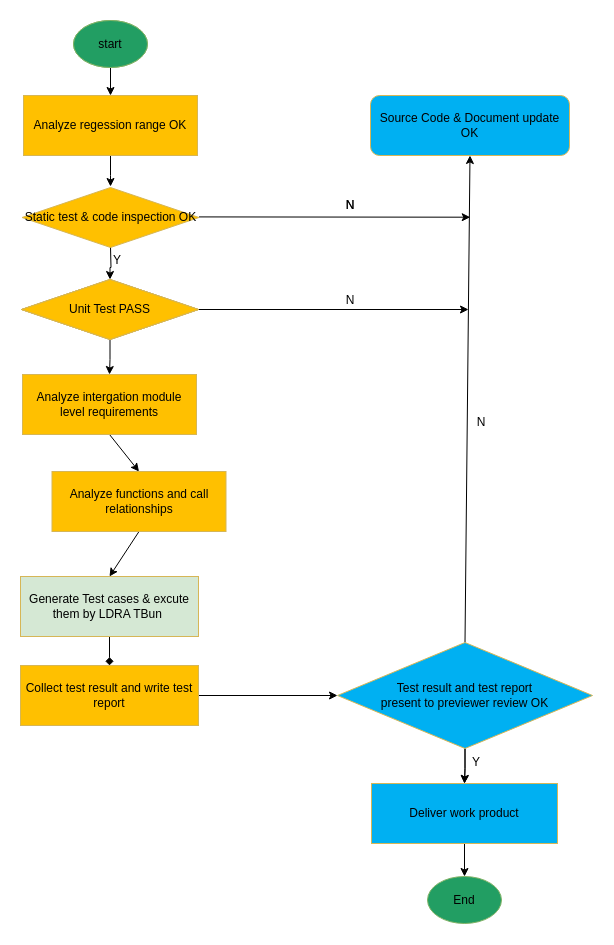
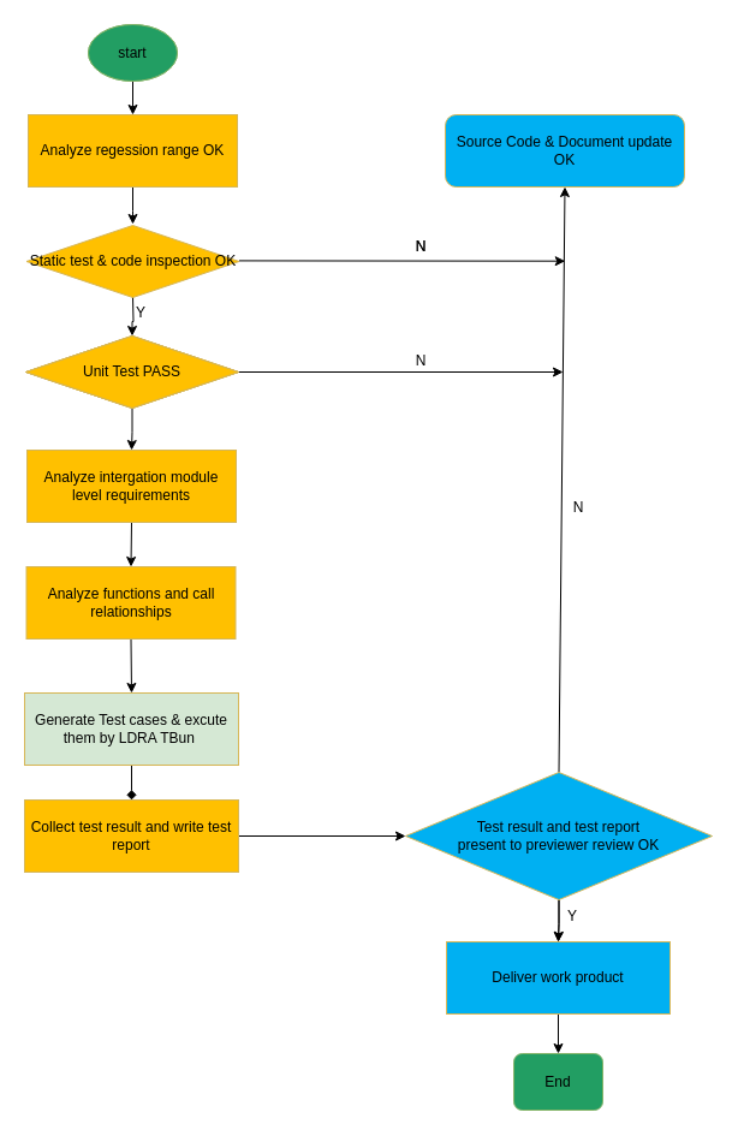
- <mxCell id="40" value="Analyze functions and call relationships" style="rounded=0;whiteSpace=wrap;html=1;fillColor=#ffc000;strokeColor=#d6b656;" vertex="1" parent="1"><mxGeometry x="51.5" y="471" width="174" height="60" as="geometry" /></mxCell>
+ <mxCell id="40" value="Analyze functions and call relationships" style="rounded=0;whiteSpace=wrap;html=1;fillColor=#ffc000;strokeColor=#d6b656;" vertex="1" parent="1"><mxGeometry x="21.5" y="471" width="174" height="60" as="geometry" /></mxCell>
- <mxCell id="25" value="End" style="ellipse;whiteSpace=wrap;html=1;fillColor=#229e63;strokeColor=#82b366;" vertex="1" parent="1"><mxGeometry x="427" y="876" width="74" height="47" as="geometry" /></mxCell>
+ <mxCell id="25" value="End" style="whiteSpace=wrap;html=1;fillColor=#229e63;strokeColor=#82b366;rounded=1;" vertex="1" parent="1"><mxGeometry x="427" y="876" width="74" height="47" as="geometry" /></mxCell>
